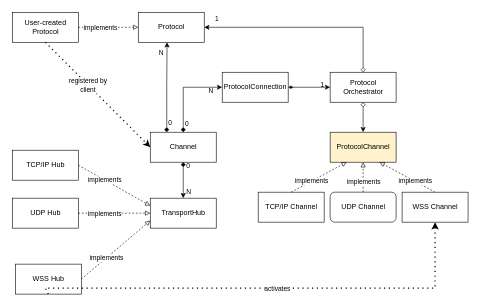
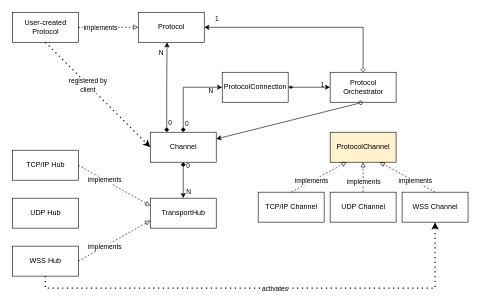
- <mxCell id="11" value="" style="endArrow=classic;html=1;rounded=0;exitX=0.5;exitY=1;exitDx=0;exitDy=0;startArrow=diamond;startFill=0;" parent="1" source="2" target="7" edge="1"><mxGeometry width="50" height="50" relative="1" as="geometry"><mxPoint x="480" y="380" as="sourcePoint" /><mxPoint x="530" y="330" as="targetPoint" /></mxGeometry></mxCell>
+ <mxCell id="11" value="" style="endArrow=classic;html=1;rounded=0;exitX=0.5;exitY=1;exitDx=0;exitDy=0;startArrow=diamond;startFill=0;" parent="1" source="2" target="3" edge="1"><mxGeometry width="50" height="50" relative="1" as="geometry"><mxPoint x="480" y="380" as="sourcePoint" /><mxPoint x="530" y="330" as="targetPoint" /></mxGeometry></mxCell>
- <mxCell id="35" value="UDP Channel" style="html=1;comic=0;rounded=1;" parent="1" vertex="1"><mxGeometry x="550" y="320" width="110" height="50" as="geometry" /></mxCell>
+ <mxCell id="35" value="UDP Channel" style="html=1;comic=0;" parent="1" vertex="1"><mxGeometry x="550" y="320" width="110" height="50" as="geometry" /></mxCell>
- <mxCell id="30" value="" style="endArrow=block;html=1;rounded=0;dashed=1;endFill=0;exitX=1;exitY=0.5;exitDx=0;exitDy=0;entryX=0;entryY=0.5;entryDx=0;entryDy=0;" parent="1" source="5" target="24" edge="1"><mxGeometry width="50" height="50" relative="1" as="geometry"><mxPoint x="140" y="305" as="sourcePoint" /><mxPoint x="260" y="346.143" as="targetPoint" /></mxGeometry></mxCell>
- <mxCell id="31" value="implements" style="edgeLabel;html=1;align=center;verticalAlign=middle;resizable=0;points=[];" parent="30" vertex="1" connectable="0"><mxGeometry x="-0.276" relative="1" as="geometry"><mxPoint as="offset" /></mxGeometry></mxCell>
- <mxCell id="6" value="WSS Hub" style="html=1;comic=0;" parent="1" vertex="1"><mxGeometry x="25" y="440" width="110" height="50" as="geometry" /></mxCell>
+ <mxCell id="6" value="WSS Hub" style="html=1;comic=0;" parent="1" vertex="1"><mxGeometry x="20" y="410" width="110" height="50" as="geometry" /></mxCell>
